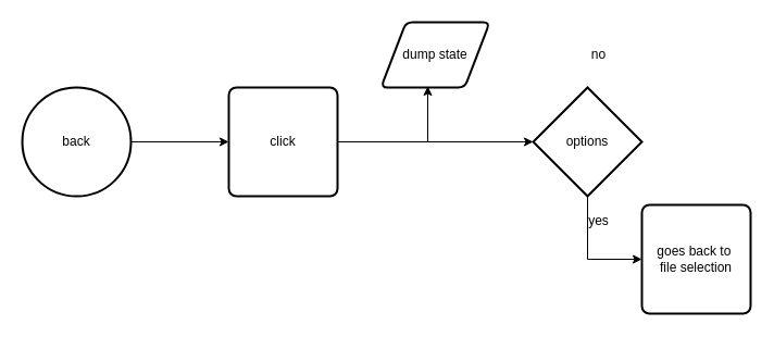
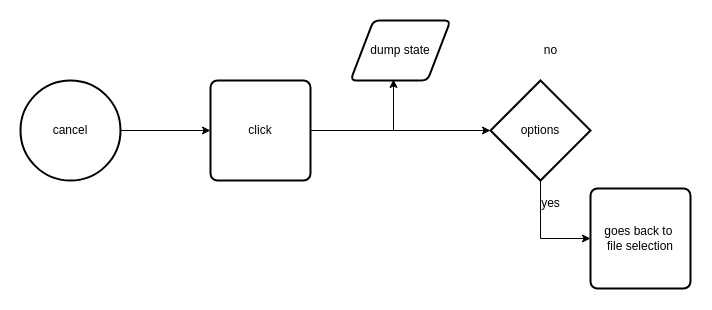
- <mxCell id="3" value="back" style="strokeWidth=2;html=1;shape=mxgraph.flowchart.start_2;whiteSpace=wrap;" vertex="1" parent="1"><mxGeometry x="20" y="80" width="100" height="100" as="geometry" /></mxCell>
+ <mxCell id="3" value="cancel" style="strokeWidth=2;html=1;shape=mxgraph.flowchart.start_2;whiteSpace=wrap;" vertex="1" parent="1"><mxGeometry x="20" y="80" width="100" height="100" as="geometry" /></mxCell>
